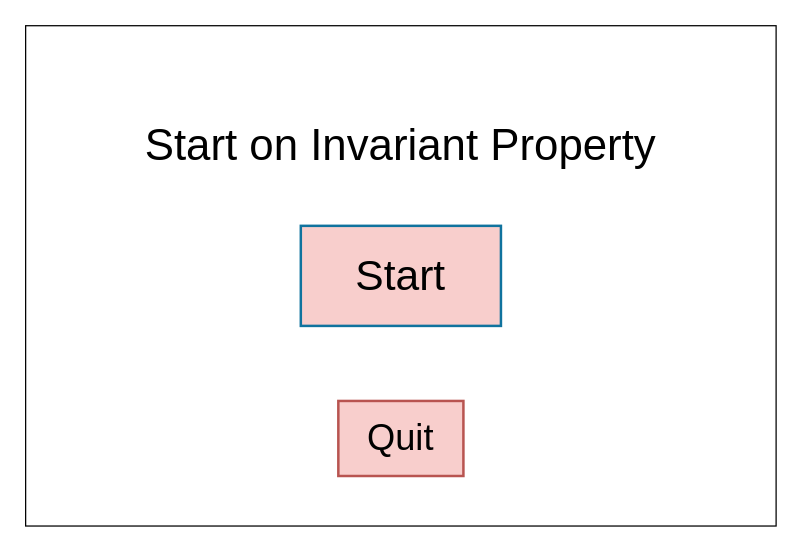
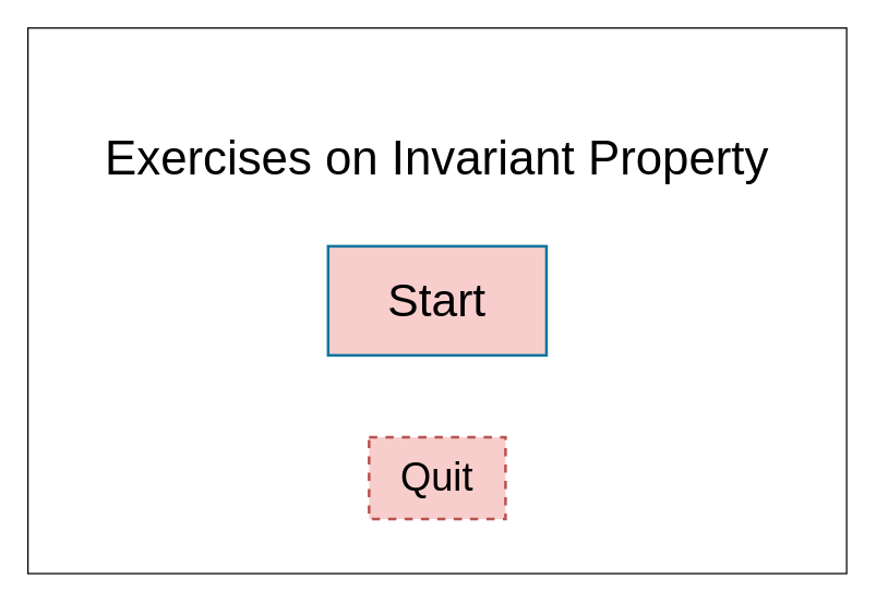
- <mxCell id="5" value="Start on Invariant Property" style="text;html=1;align=center;verticalAlign=middle;whiteSpace=wrap;rounded=0;fontSize=35;fontColor=#000000;" parent="1" vertex="1"><mxGeometry y="70" width="600" height="90" as="geometry" x="20" /></mxCell>
+ <mxCell id="5" value="Exercises on Invariant Property" style="text;html=1;align=center;verticalAlign=middle;whiteSpace=wrap;rounded=0;fontSize=35;fontColor=#000000;" parent="1" vertex="1"><mxGeometry y="70" width="600" height="90" as="geometry" x="20" /></mxCell>
- <mxCell id="3" value="&lt;div style=&quot;font-size: 29px;&quot;&gt;Quit&lt;/div&gt;" style="rounded=1;whiteSpace=wrap;html=1;fillColor=#f8cecc;strokeColor=#b85450;fontSize=29;verticalAlign=middle;strokeWidth=2;arcSize=0;" parent="1" vertex="1"><mxGeometry x="270" y="320" width="100" height="60" as="geometry" /></mxCell>
+ <mxCell id="3" value="&lt;div style=&quot;font-size: 29px;&quot;&gt;Quit&lt;/div&gt;" style="rounded=1;whiteSpace=wrap;html=1;fillColor=#f8cecc;strokeColor=#b85450;fontSize=29;verticalAlign=middle;strokeWidth=2;arcSize=0;dashed=1;" parent="1" vertex="1"><mxGeometry x="270" y="320" width="100" height="60" as="geometry" /></mxCell>
